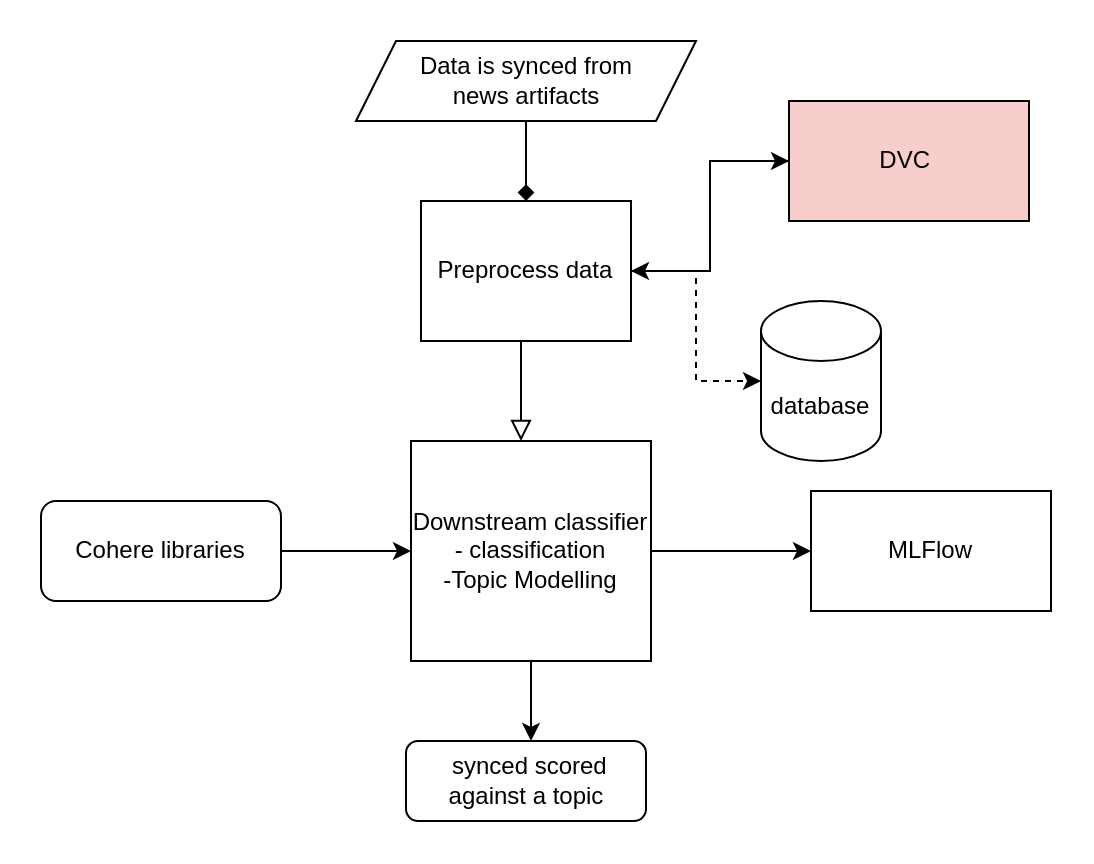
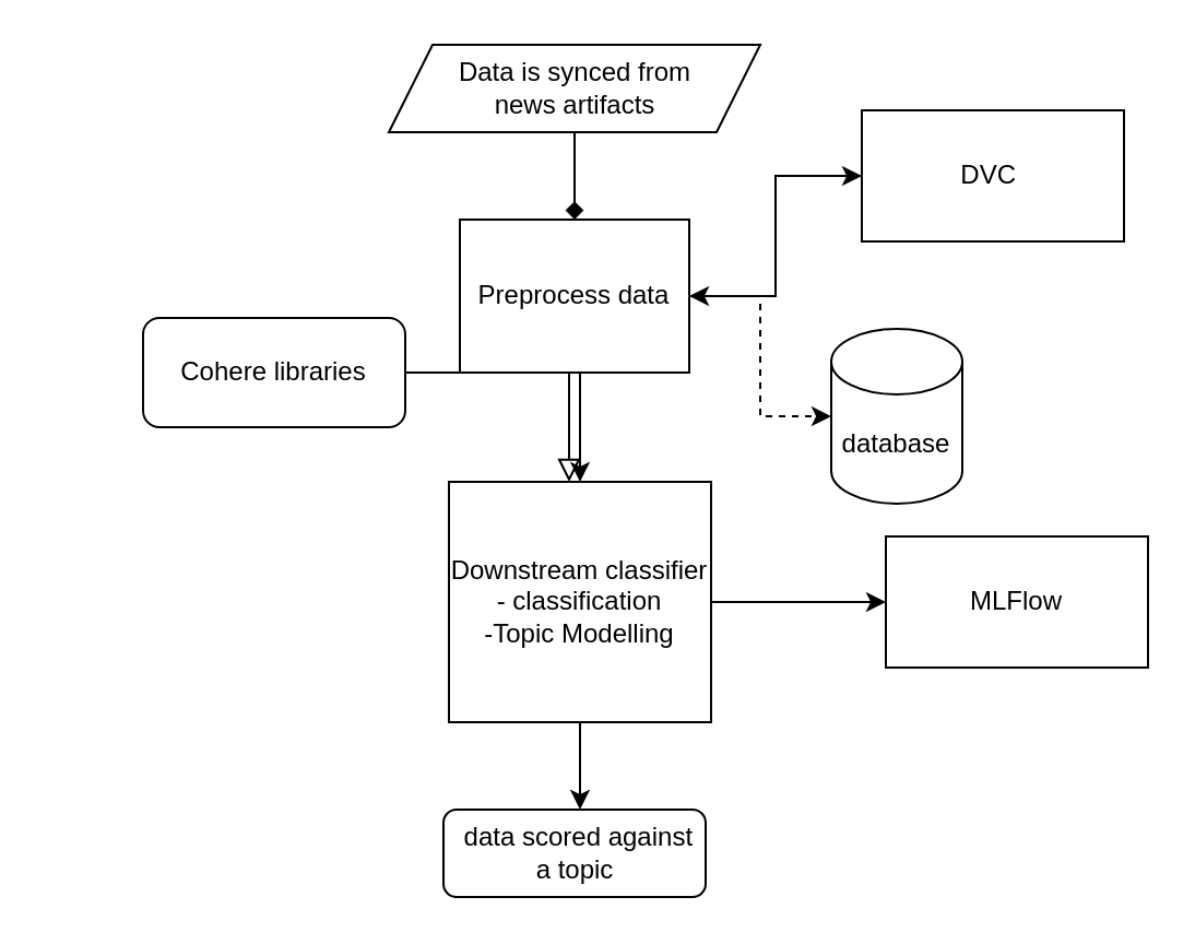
- <mxCell id="16" value="DVC&amp;nbsp;" style="rounded=0;whiteSpace=wrap;html=1;fillColor=#f8cecc;" vertex="1" parent="1"><mxGeometry x="394" width="120" height="60" as="geometry" y="50" /></mxCell>
+ <mxCell id="16" value="DVC&amp;nbsp;" style="rounded=0;whiteSpace=wrap;html=1;" vertex="1" parent="1"><mxGeometry x="394" width="120" height="60" as="geometry" y="50" /></mxCell>
- <mxCell id="4" value="Cohere libraries" style="rounded=1;whiteSpace=wrap;html=1;fontSize=12;glass=0;strokeWidth=1;shadow=0;" parent="1" vertex="1"><mxGeometry x="20" y="250" width="120" height="50" as="geometry" /></mxCell>
+ <mxCell id="4" value="Cohere libraries" style="rounded=1;whiteSpace=wrap;html=1;fontSize=12;glass=0;strokeWidth=1;shadow=0;" parent="1" vertex="1"><mxGeometry x="65" y="145" width="120" height="50" as="geometry" /></mxCell>
- <mxCell id="5" value="&amp;nbsp;synced scored against a topic" style="rounded=1;whiteSpace=wrap;html=1;fontSize=12;glass=0;strokeWidth=1;shadow=0;" parent="1" vertex="1"><mxGeometry x="202.5" y="370" width="120" height="40" as="geometry" /></mxCell>
+ <mxCell id="5" value="&amp;nbsp;data scored against a topic" style="rounded=1;whiteSpace=wrap;html=1;fontSize=12;glass=0;strokeWidth=1;shadow=0;" parent="1" vertex="1"><mxGeometry x="202.5" y="370" width="120" height="40" as="geometry" /></mxCell>
